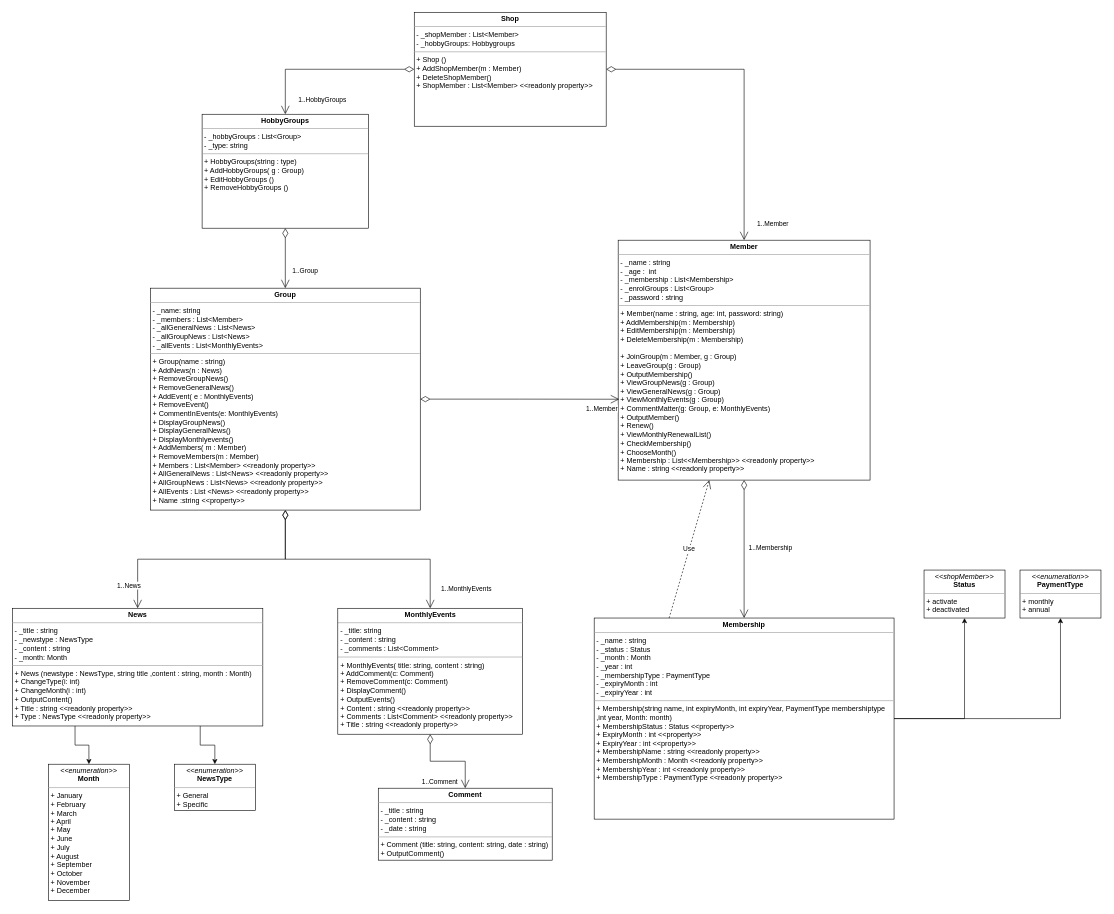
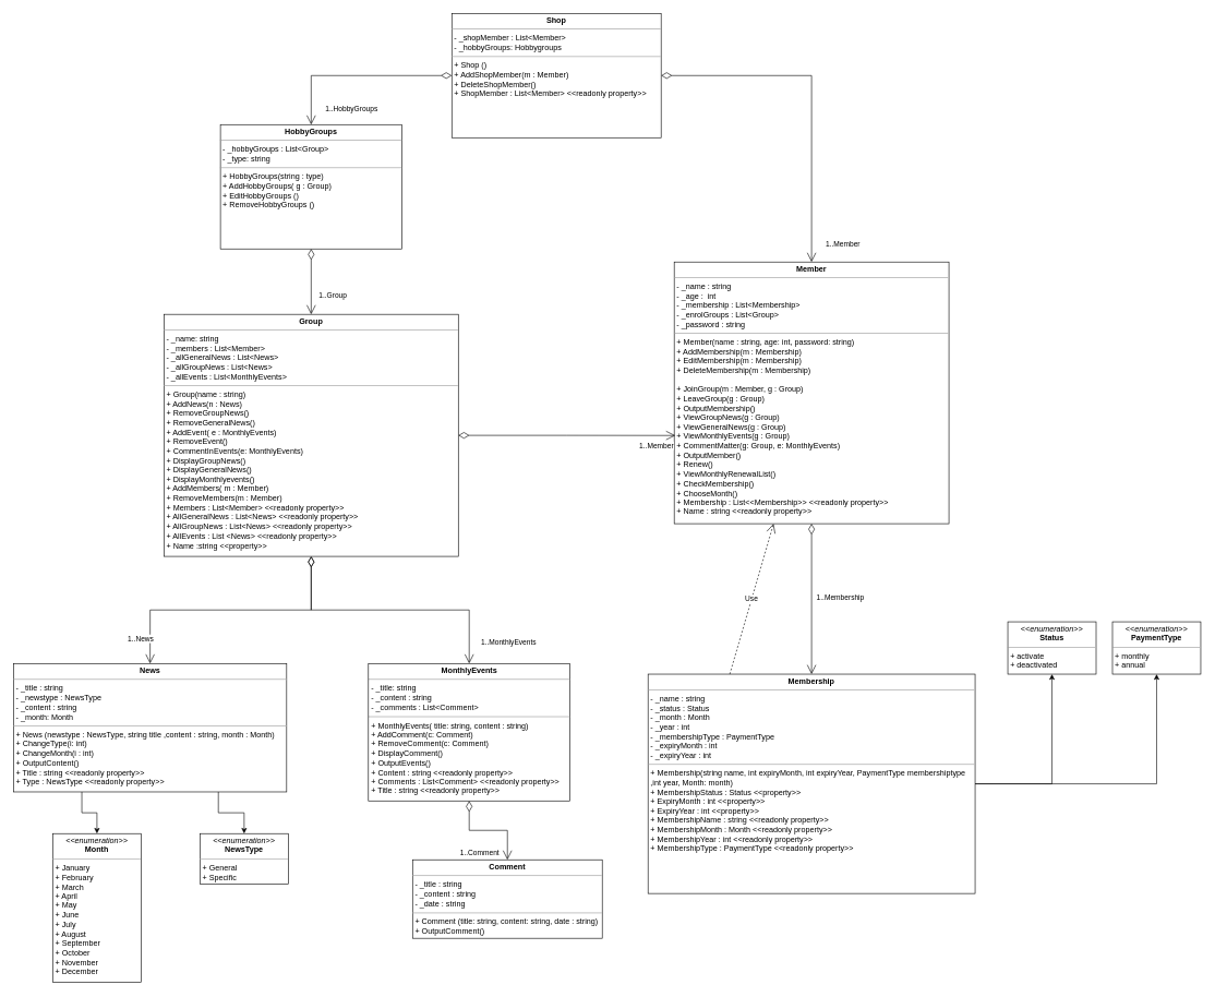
- <mxCell id="12" value="&lt;p style=&quot;margin: 0px ; margin-top: 4px ; text-align: center&quot;&gt;&lt;i&gt;&amp;lt;&amp;lt;shopMember&amp;gt;&amp;gt;&lt;/i&gt;&lt;br&gt;&lt;b&gt;Status&lt;/b&gt;&lt;/p&gt;&lt;hr size=&quot;1&quot;&gt;&lt;p style=&quot;margin: 0px ; margin-left: 4px&quot;&gt;+ activate&lt;/p&gt;&lt;p style=&quot;margin: 0px ; margin-left: 4px&quot;&gt;+ deactivated&lt;/p&gt;" style="verticalAlign=top;align=left;overflow=fill;fontSize=12;fontFamily=Helvetica;html=1;" parent="1" vertex="1"><mxGeometry x="1540" y="950" width="135" height="80" as="geometry" /></mxCell>
+ <mxCell id="12" value="&lt;p style=&quot;margin: 0px ; margin-top: 4px ; text-align: center&quot;&gt;&lt;i&gt;&amp;lt;&amp;lt;enumeration&amp;gt;&amp;gt;&lt;/i&gt;&lt;br&gt;&lt;b&gt;Status&lt;/b&gt;&lt;/p&gt;&lt;hr size=&quot;1&quot;&gt;&lt;p style=&quot;margin: 0px ; margin-left: 4px&quot;&gt;+ activate&lt;/p&gt;&lt;p style=&quot;margin: 0px ; margin-left: 4px&quot;&gt;+ deactivated&lt;/p&gt;" style="verticalAlign=top;align=left;overflow=fill;fontSize=12;fontFamily=Helvetica;html=1;" parent="1" vertex="1"><mxGeometry x="1540" y="950" width="135" height="80" as="geometry" /></mxCell>
- <mxCell id="11" value="&lt;p style=&quot;margin: 0px ; margin-top: 4px ; text-align: center&quot;&gt;&lt;i&gt;&amp;lt;&amp;lt;enumeration&amp;gt;&amp;gt;&lt;/i&gt;&lt;br&gt;&lt;b&gt;NewsType&lt;/b&gt;&lt;/p&gt;&lt;hr size=&quot;1&quot;&gt;&lt;p style=&quot;margin: 0px ; margin-left: 4px&quot;&gt;+ General&lt;/p&gt;&lt;p style=&quot;margin: 0px ; margin-left: 4px&quot;&gt;+ Specific&lt;/p&gt;" style="verticalAlign=top;align=left;overflow=fill;fontSize=12;fontFamily=Helvetica;html=1;" parent="1" vertex="1"><mxGeometry x="290" y="1273.75" width="135" height="77.5" as="geometry" /></mxCell>
+ <mxCell id="11" value="&lt;p style=&quot;margin: 0px ; margin-top: 4px ; text-align: center&quot;&gt;&lt;i&gt;&amp;lt;&amp;lt;enumeration&amp;gt;&amp;gt;&lt;/i&gt;&lt;br&gt;&lt;b&gt;NewsType&lt;/b&gt;&lt;/p&gt;&lt;hr size=&quot;1&quot;&gt;&lt;p style=&quot;margin: 0px ; margin-left: 4px&quot;&gt;+ General&lt;/p&gt;&lt;p style=&quot;margin: 0px ; margin-left: 4px&quot;&gt;+ Specific&lt;/p&gt;" style="verticalAlign=top;align=left;overflow=fill;fontSize=12;fontFamily=Helvetica;html=1;" parent="1" vertex="1"><mxGeometry x="305" y="1273.75" width="135" height="77.5" as="geometry" /></mxCell>
